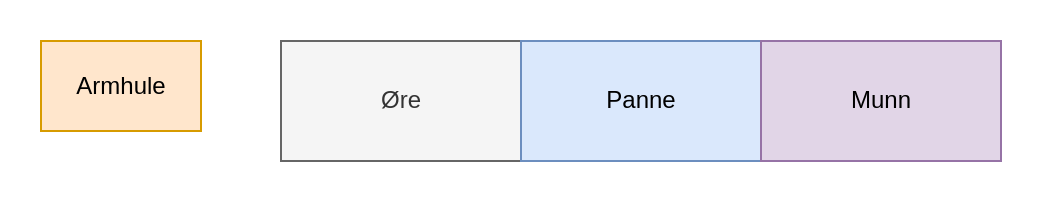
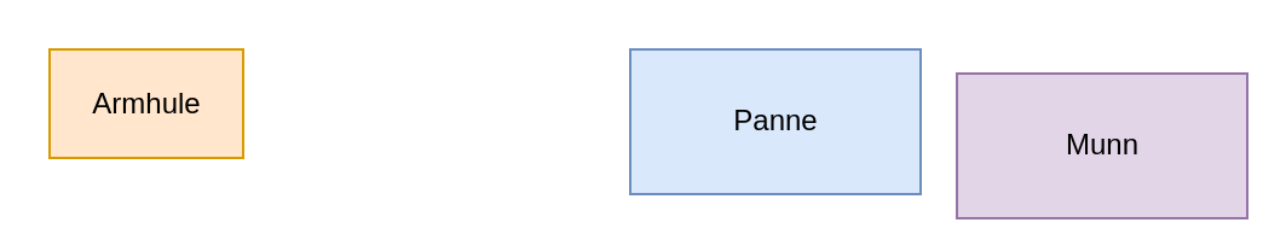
- <mxCell id="3" value="Øre" style="verticalLabelPosition=middle;verticalAlign=middle;html=1;shape=mxgraph.basic.rect;fillColor2=none;strokeWidth=1;size=20;indent=5;labelPosition=center;align=center;fillColor=#f5f5f5;strokeColor=#666666;fontColor=#333333;" vertex="1" parent="1"><mxGeometry x="140" y="20" width="120" height="60" as="geometry" /></mxCell>
- <mxCell id="5" value="Munn" style="verticalLabelPosition=middle;verticalAlign=middle;html=1;shape=mxgraph.basic.rect;fillColor2=none;strokeWidth=1;size=20;indent=5;labelPosition=center;align=center;fillColor=#e1d5e7;strokeColor=#9673a6;" vertex="1" parent="1"><mxGeometry x="380" y="20" width="120" height="60" as="geometry" /></mxCell>
+ <mxCell id="5" value="Munn" style="verticalLabelPosition=middle;verticalAlign=middle;html=1;shape=mxgraph.basic.rect;fillColor2=none;strokeWidth=1;size=20;indent=5;labelPosition=center;align=center;fillColor=#e1d5e7;strokeColor=#9673a6;" vertex="1" parent="1"><mxGeometry x="395" y="30" width="120" height="60" as="geometry" /></mxCell>
